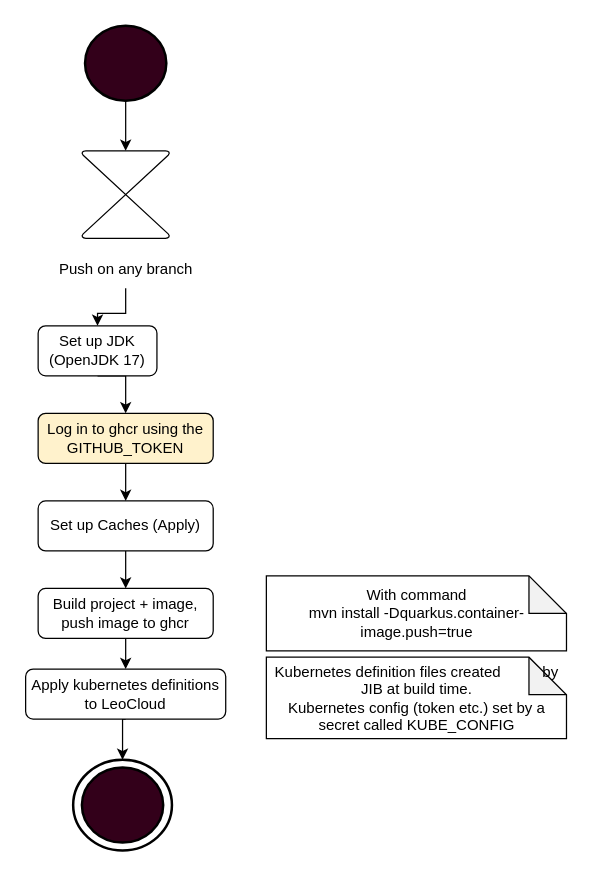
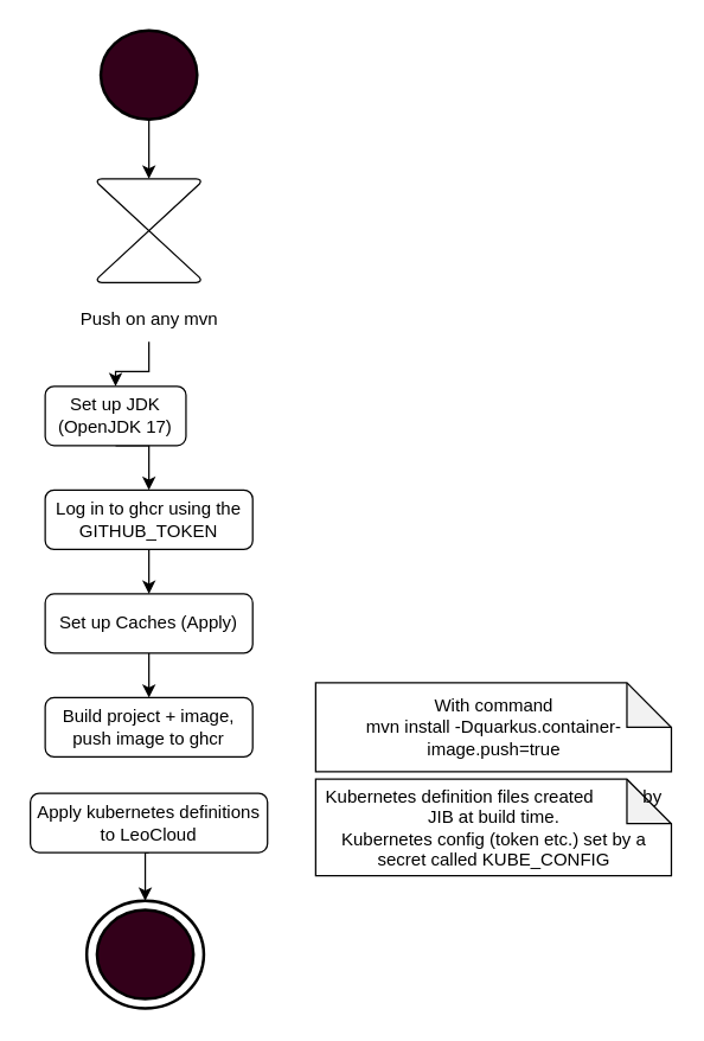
- <mxCell id="8" value="Push on any branch" style="text;html=1;align=center;verticalAlign=middle;resizable=0;points=[];autosize=1;strokeColor=none;fillColor=none;" parent="1" vertex="1"><mxGeometry x="30" y="200" width="140" height="30" as="geometry" /></mxCell>
+ <mxCell id="8" value="Push on any mvn" style="text;html=1;align=center;verticalAlign=middle;resizable=0;points=[];autosize=1;strokeColor=none;fillColor=none;" parent="1" vertex="1"><mxGeometry x="30" y="200" width="140" height="30" as="geometry" /></mxCell>
- <mxCell id="17" value="Log in to ghcr using the GITHUB_TOKEN" style="rounded=1;whiteSpace=wrap;html=1;fontSize=12;glass=0;strokeWidth=1;shadow=0;fillColor=#fff2cc;" parent="1" vertex="1"><mxGeometry x="30" y="330" width="140" height="40" as="geometry" /></mxCell>
+ <mxCell id="17" value="Log in to ghcr using the GITHUB_TOKEN" style="rounded=1;whiteSpace=wrap;html=1;fontSize=12;glass=0;strokeWidth=1;shadow=0;" parent="1" vertex="1"><mxGeometry x="30" y="330" width="140" height="40" as="geometry" /></mxCell>
- <mxCell id="11" style="edgeStyle=orthogonalEdgeStyle;rounded=0;orthogonalLoop=1;jettySize=auto;html=1;exitX=0.5;exitY=1;exitDx=0;exitDy=0;entryX=0.5;entryY=0;entryDx=0;entryDy=0;" edge="1" parent="1" source="12" target="19"><mxGeometry relative="1" as="geometry" /></mxCell>
